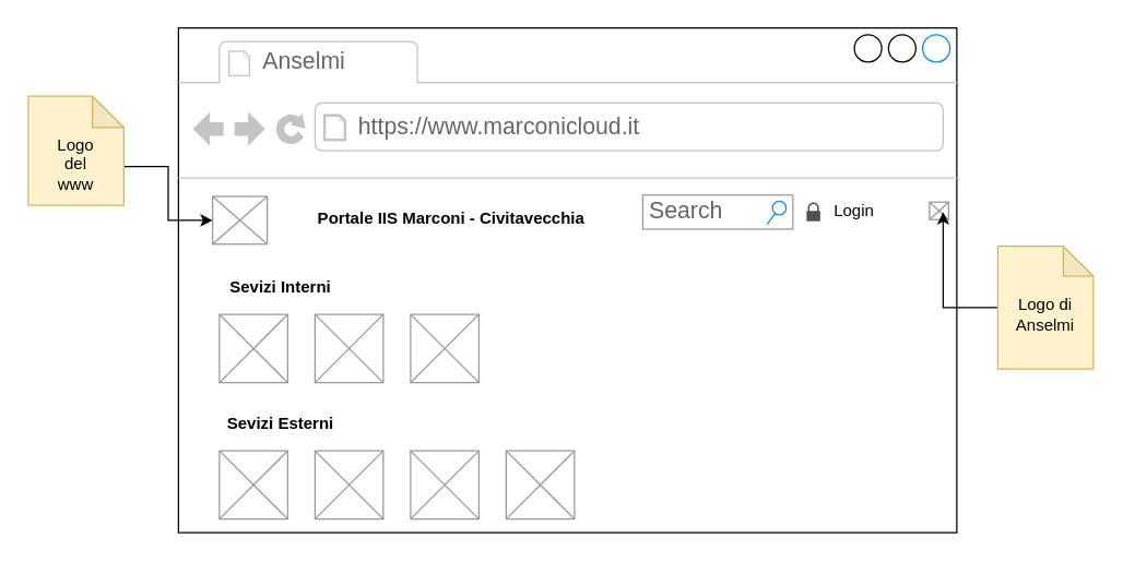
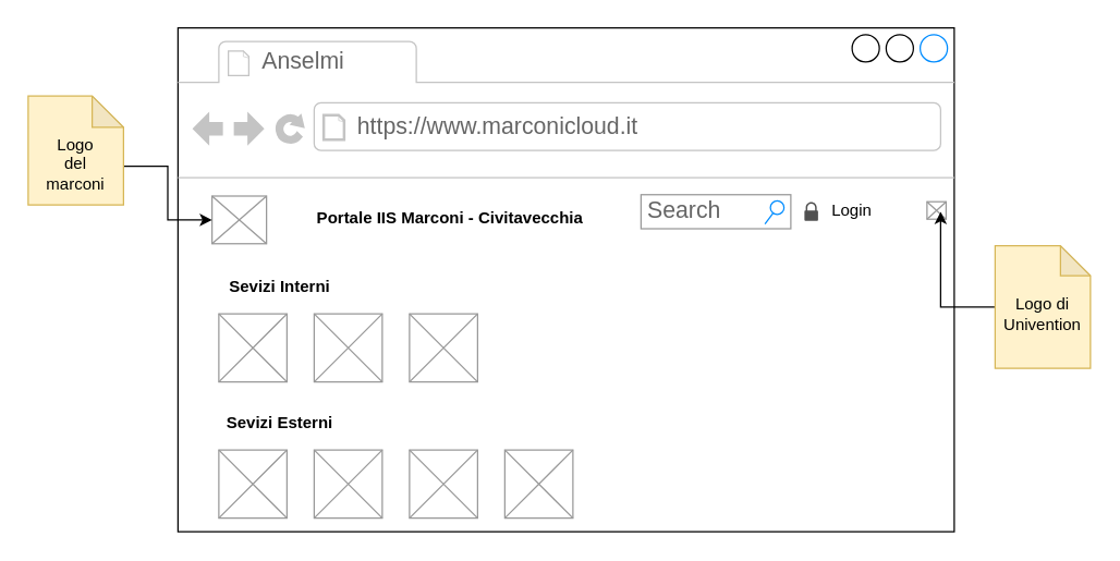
- <mxCell id="26" value="Logo del www&lt;br&gt;" style="text;html=1;strokeColor=none;fillColor=none;align=center;verticalAlign=middle;whiteSpace=wrap;rounded=0;" vertex="1" parent="1"><mxGeometry x="35" y="110" width="40" height="20" as="geometry" /></mxCell>
+ <mxCell id="26" value="Logo del marconi&lt;br&gt;" style="text;html=1;strokeColor=none;fillColor=none;align=center;verticalAlign=middle;whiteSpace=wrap;rounded=0;" vertex="1" parent="1"><mxGeometry x="35" y="110" width="40" height="20" as="geometry" /></mxCell>
- <mxCell id="23" value="Logo di Anselmi&lt;br&gt;" style="text;html=1;strokeColor=none;fillColor=none;align=center;verticalAlign=middle;whiteSpace=wrap;rounded=0;" vertex="1" parent="1"><mxGeometry x="745" y="220" width="40" height="20" as="geometry" /></mxCell>
+ <mxCell id="23" value="Logo di Univention&lt;br&gt;" style="text;html=1;strokeColor=none;fillColor=none;align=center;verticalAlign=middle;whiteSpace=wrap;rounded=0;" vertex="1" parent="1"><mxGeometry x="745" y="220" width="40" height="20" as="geometry" /></mxCell>
